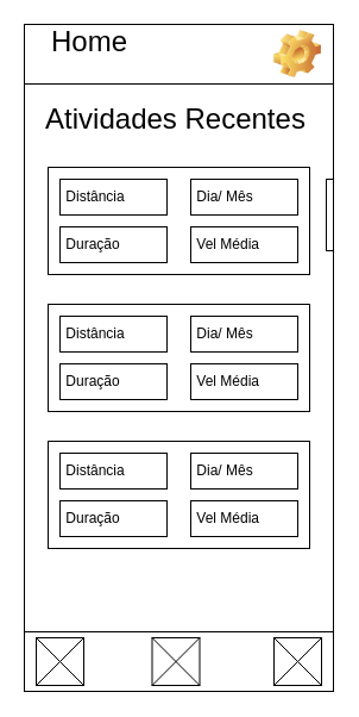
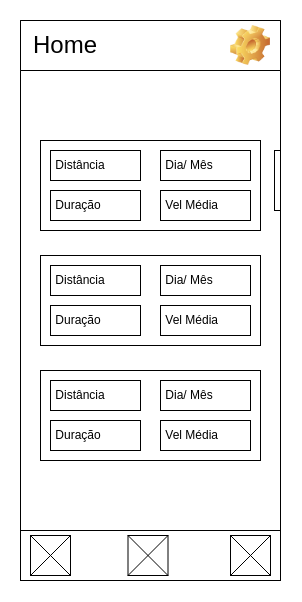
- <mxCell id="5" value="&lt;font style=&quot;font-size: 24px;&quot;&gt;Home&lt;/font&gt;" style="text;html=1;strokeColor=none;fillColor=none;align=center;verticalAlign=middle;whiteSpace=wrap;rounded=0;fontSize=24;" vertex="1" parent="1"><mxGeometry x="40" y="25" width="70" height="20" as="geometry" /></mxCell>
+ <mxCell id="5" value="&lt;font style=&quot;font-size: 24px;&quot;&gt;Home&lt;/font&gt;" style="text;html=1;strokeColor=none;fillColor=none;align=center;verticalAlign=middle;whiteSpace=wrap;rounded=0;fontSize=24;" vertex="1" parent="1"><mxGeometry x="30" y="35" width="70" height="20" as="geometry" /></mxCell>
- <mxCell id="4" value="&lt;font style=&quot;font-size: 24px&quot;&gt;Atividades Recentes&lt;/font&gt;" style="text;html=1;strokeColor=none;fillColor=none;align=center;verticalAlign=middle;whiteSpace=wrap;rounded=0;" vertex="1" parent="1"><mxGeometry x="25" y="90" width="245" height="20" as="geometry" /></mxCell>
